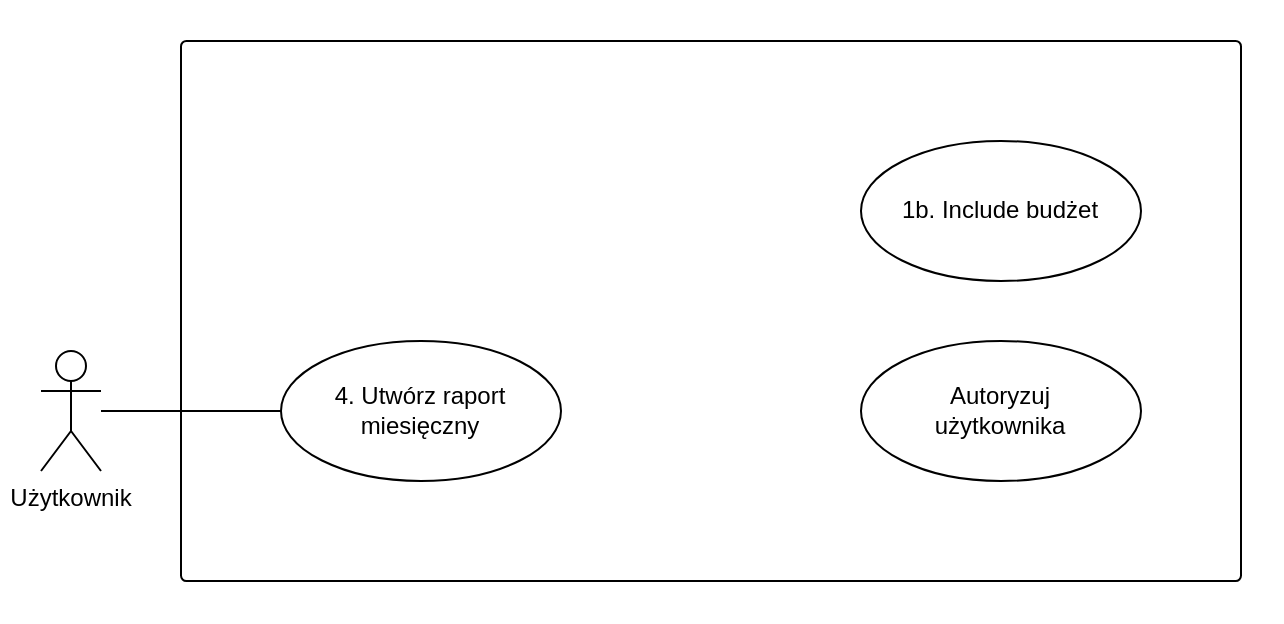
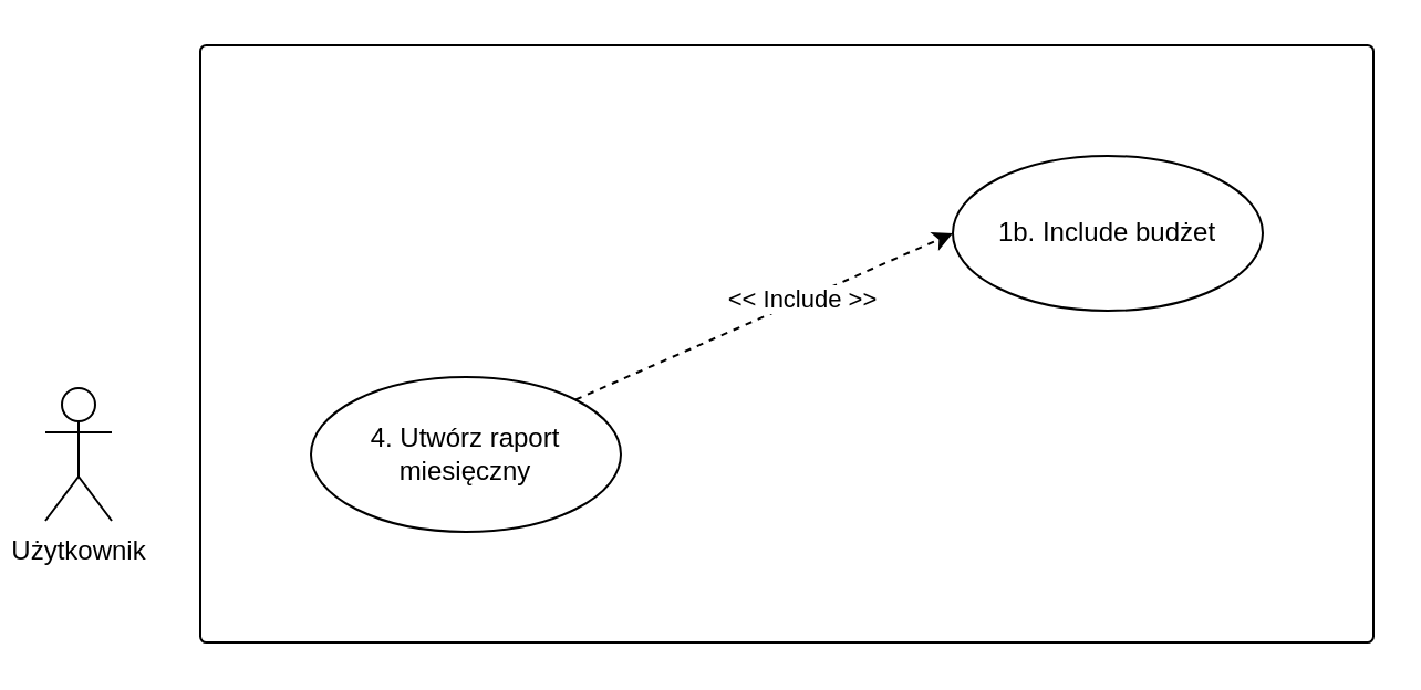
+ <mxCell id="8" style="edgeStyle=none;rounded=0;orthogonalLoop=1;jettySize=auto;html=1;exitX=1;exitY=0;exitDx=0;exitDy=0;entryX=0;entryY=0.5;entryDx=0;entryDy=0;endArrow=classic;endFill=1;dashed=1;labelBorderColor=none;" parent="1" source="6" target="7" edge="1"><mxGeometry relative="1" as="geometry"><mxPoint x="290" y="115" as="sourcePoint" /><mxPoint x="510" y="180" as="targetPoint" /></mxGeometry></mxCell>
+ <mxCell id="9" value="&amp;lt;&amp;lt; Include &amp;gt;&amp;gt;" style="edgeLabel;html=1;align=center;verticalAlign=middle;resizable=0;points=[];" parent="8" vertex="1" connectable="0"><mxGeometry x="0.203" y="1" relative="1" as="geometry"><mxPoint as="offset" /></mxGeometry></mxCell>
- <mxCell id="3" style="edgeStyle=none;rounded=0;orthogonalLoop=1;jettySize=auto;html=1;entryX=0;entryY=0.5;entryDx=0;entryDy=0;endArrow=none;endFill=0;" parent="1" source="4" target="6" edge="1"><mxGeometry relative="1" as="geometry" /></mxCell>
- <mxCell id="5" value="Autoryzuj&lt;br&gt;użytkownika" style="ellipse;whiteSpace=wrap;html=1;" parent="1" vertex="1"><mxGeometry x="430" y="170" width="140" height="70" as="geometry" /></mxCell>
